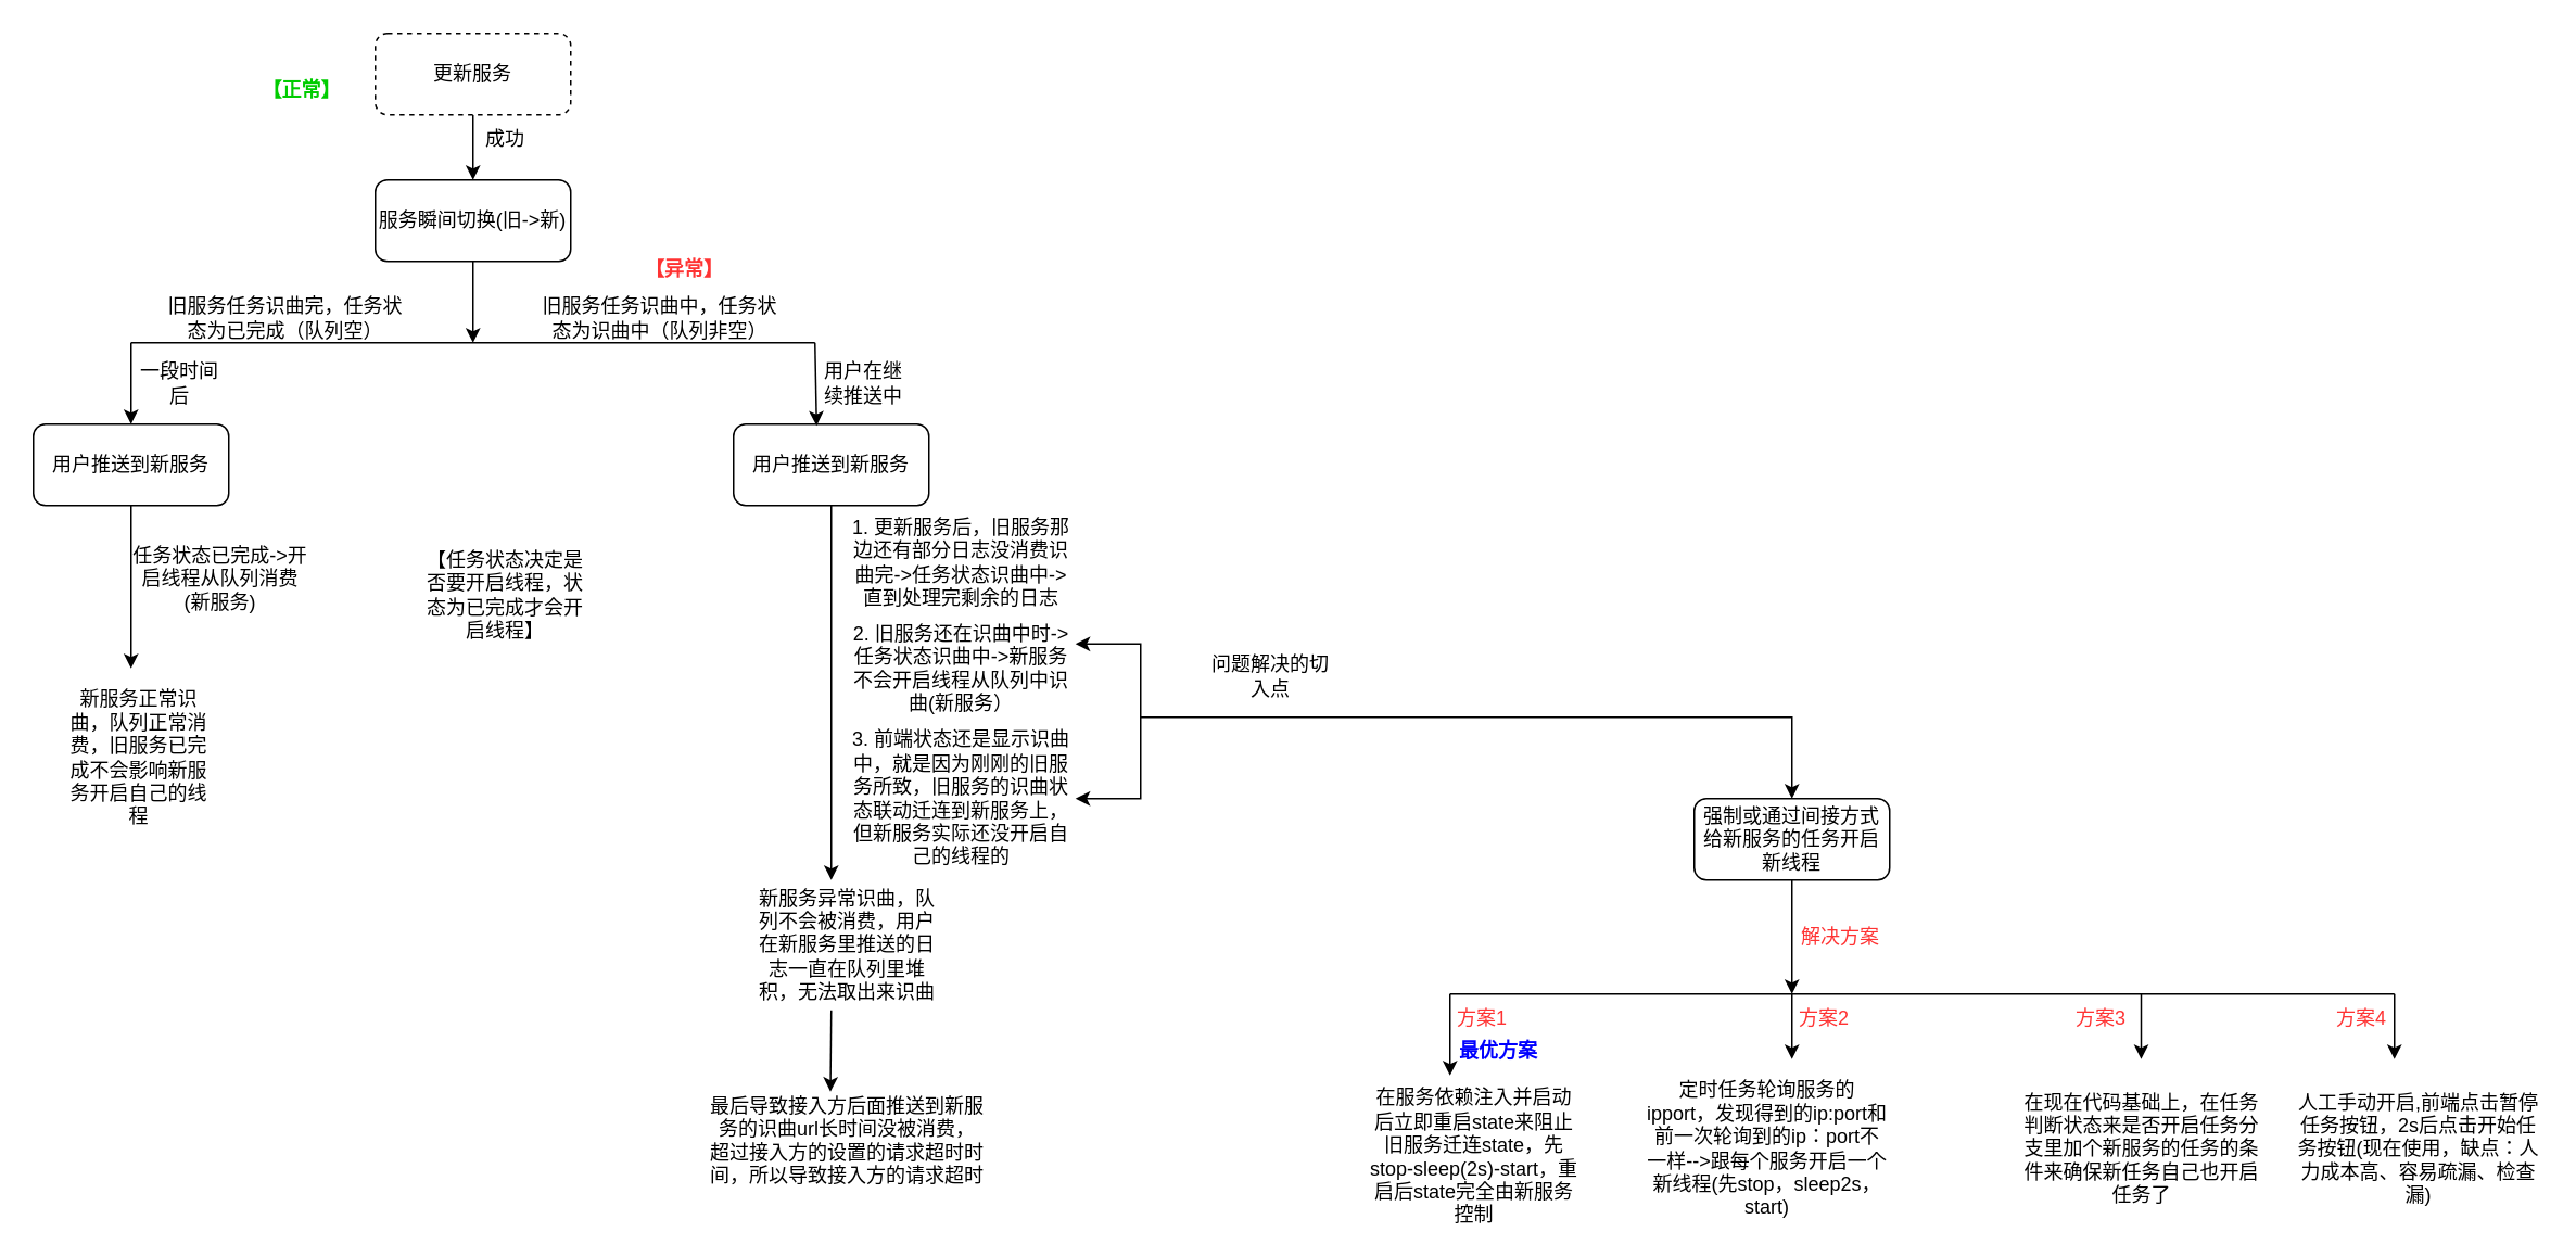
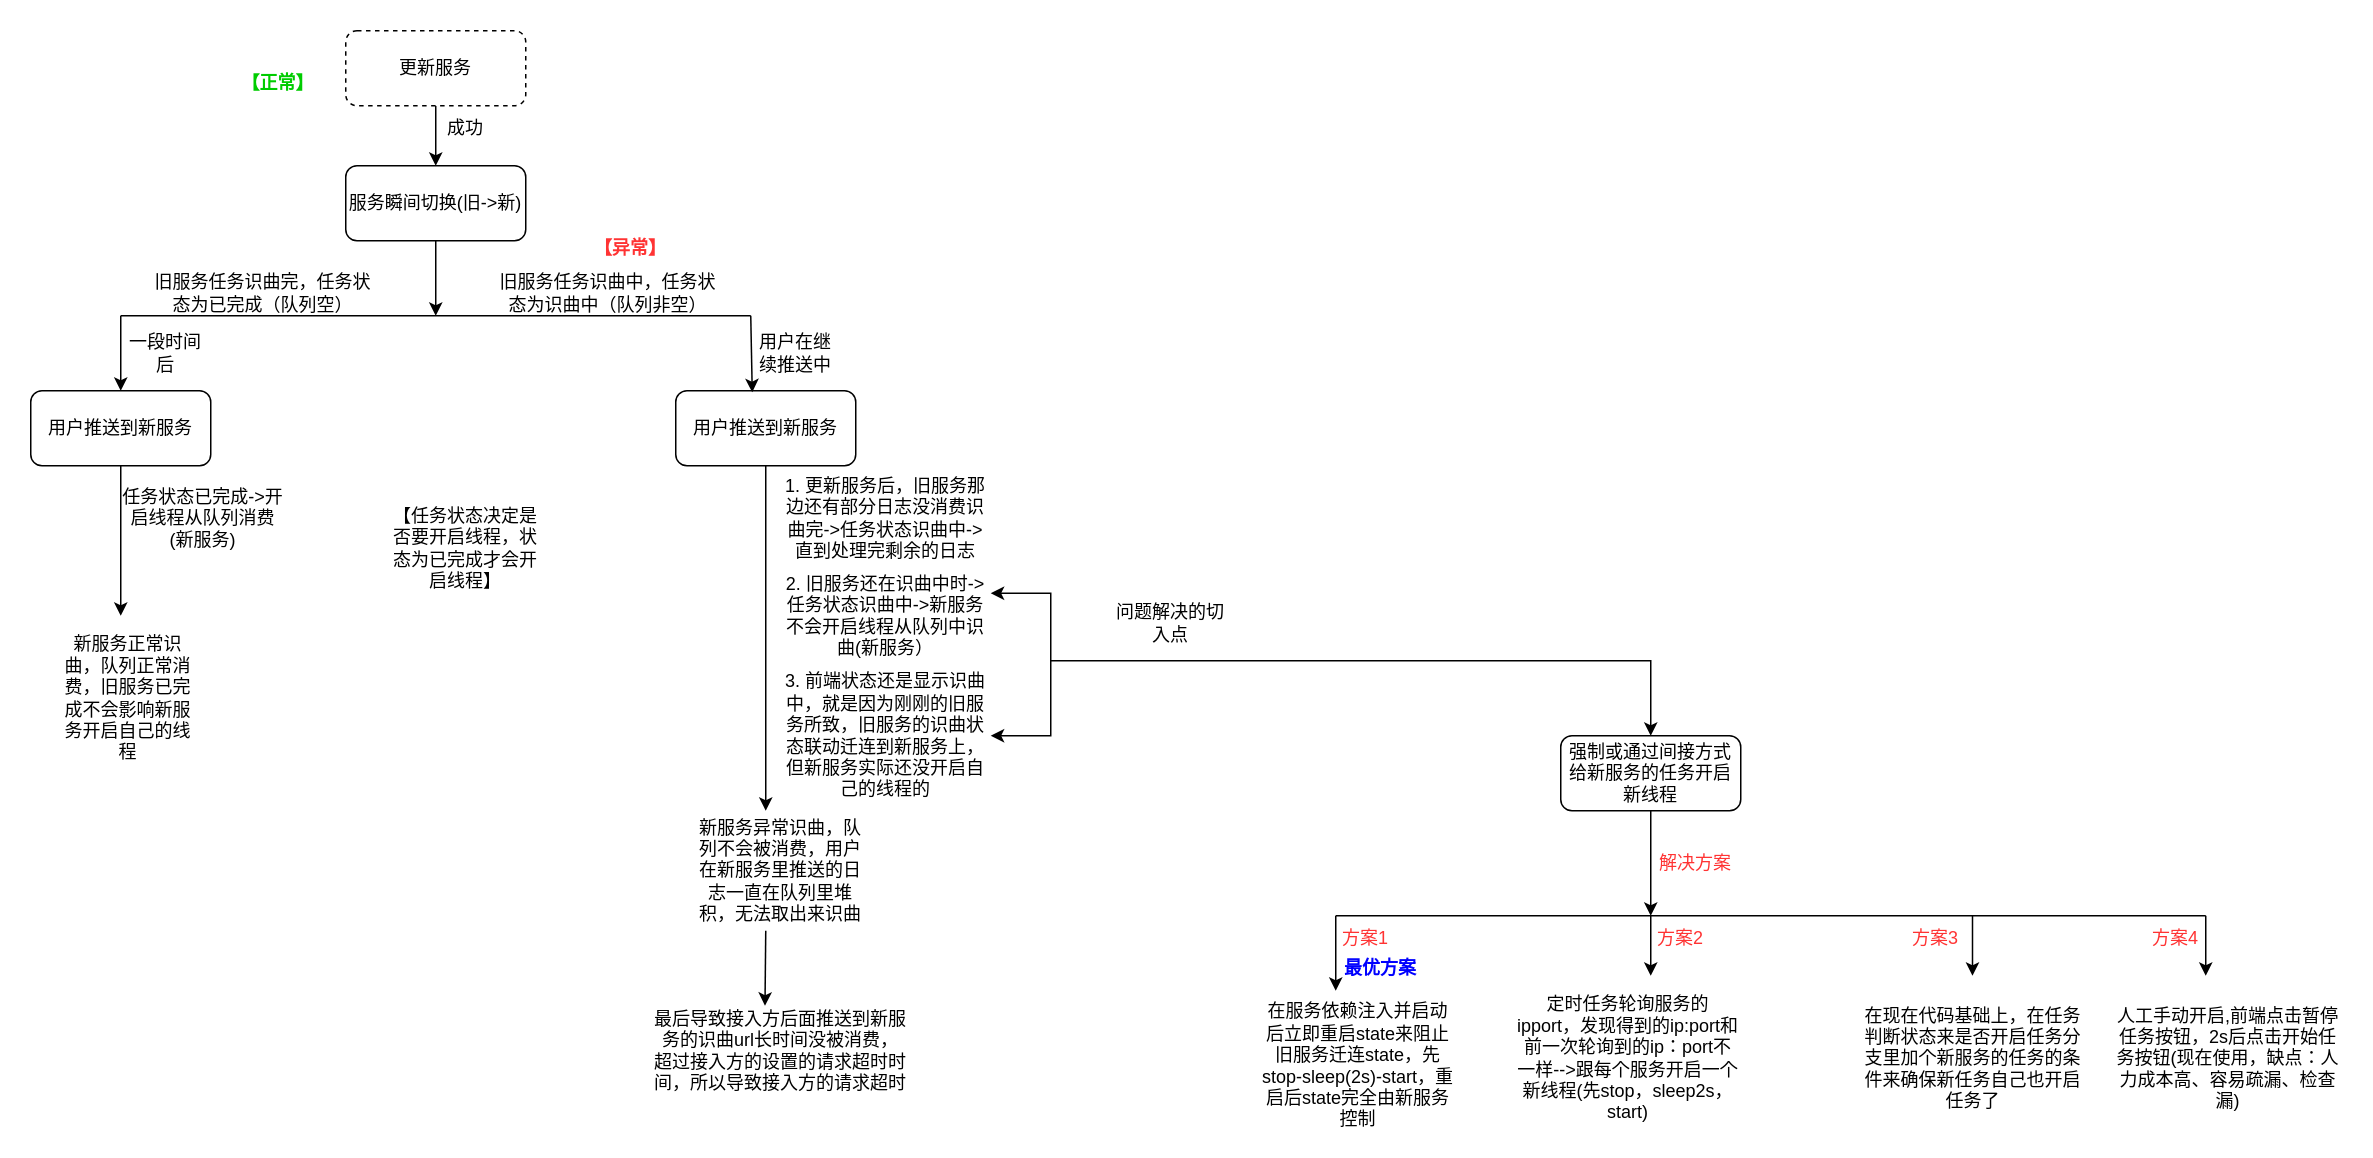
- <mxCell id="20" value="任务状态已完成-&amp;gt;开启线程从队列消费(新服务)" style="text;html=1;strokeColor=none;fillColor=none;align=center;verticalAlign=middle;whiteSpace=wrap;rounded=0;" parent="1" vertex="1"><mxGeometry x="80" y="340" width="110" height="30" as="geometry" /></mxCell>
+ <mxCell id="20" value="任务状态已完成-&amp;gt;开启线程从队列消费(新服务)" style="text;html=1;strokeColor=none;fillColor=none;align=center;verticalAlign=middle;whiteSpace=wrap;rounded=0;" parent="1" vertex="1"><mxGeometry x="80" y="330" width="110" height="30" as="geometry" /></mxCell>
